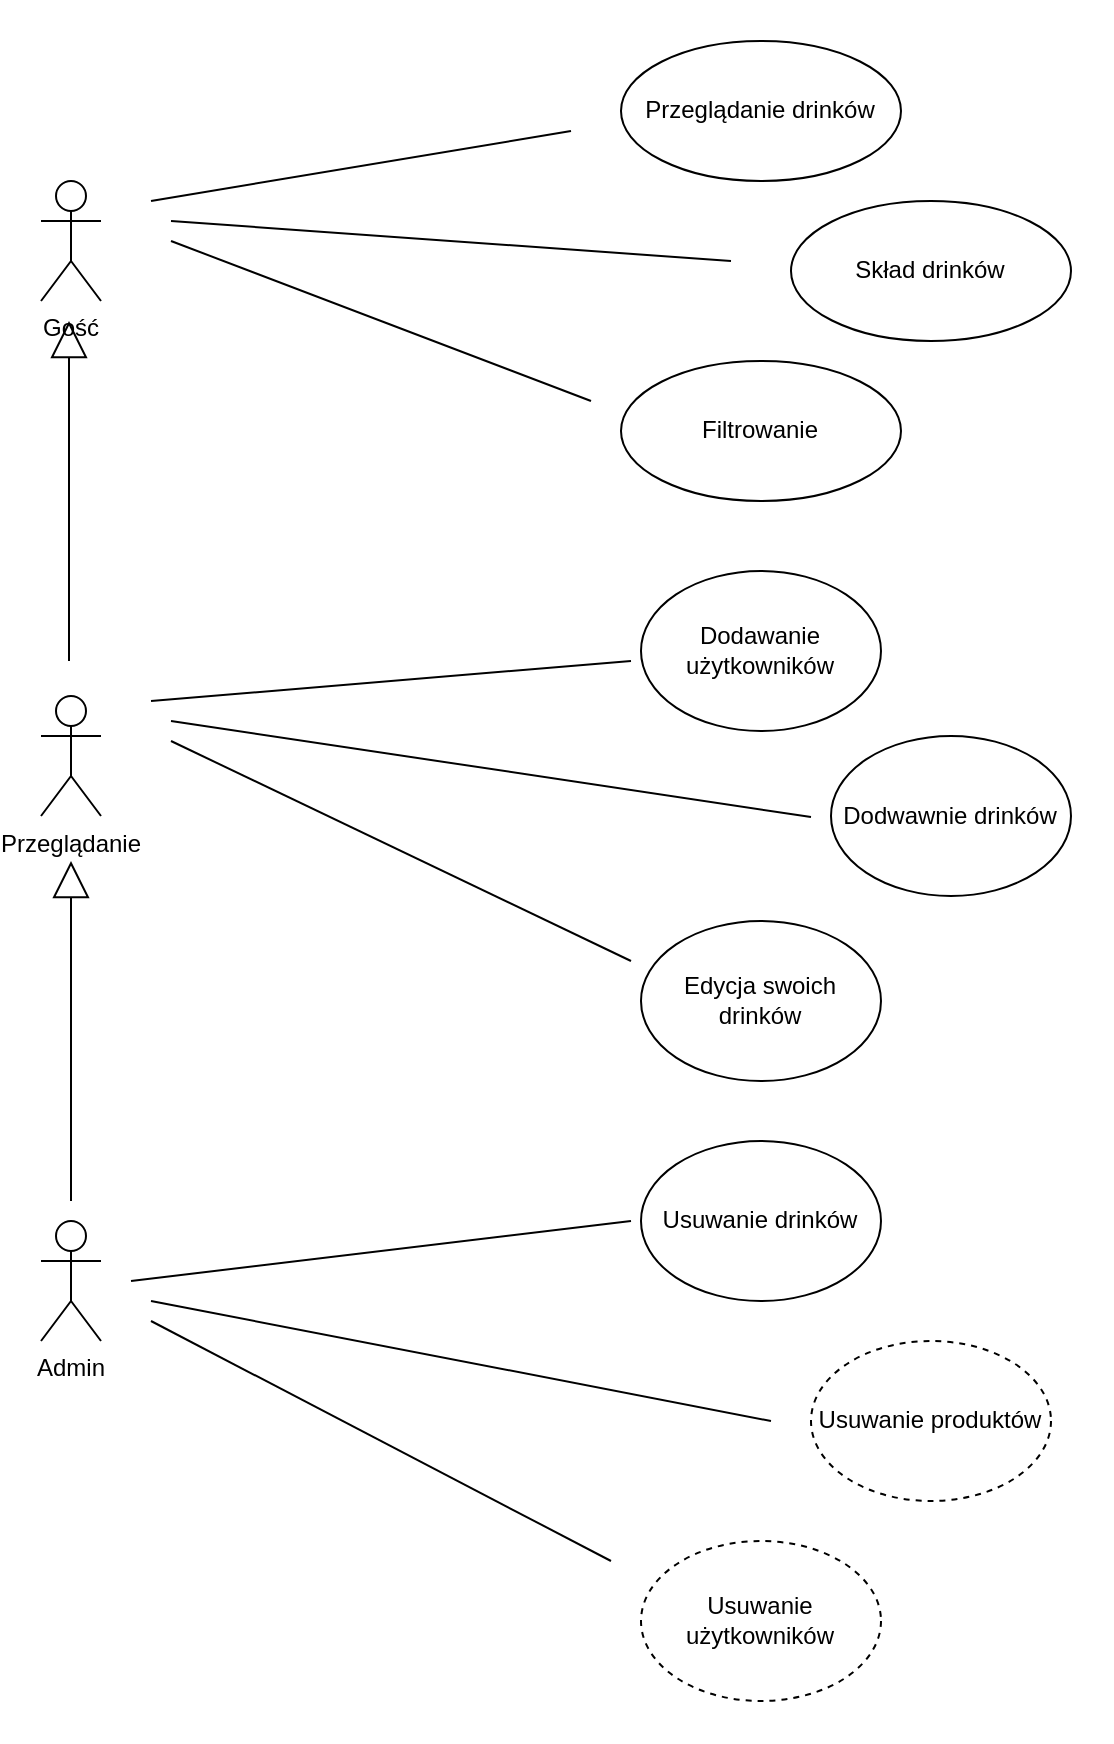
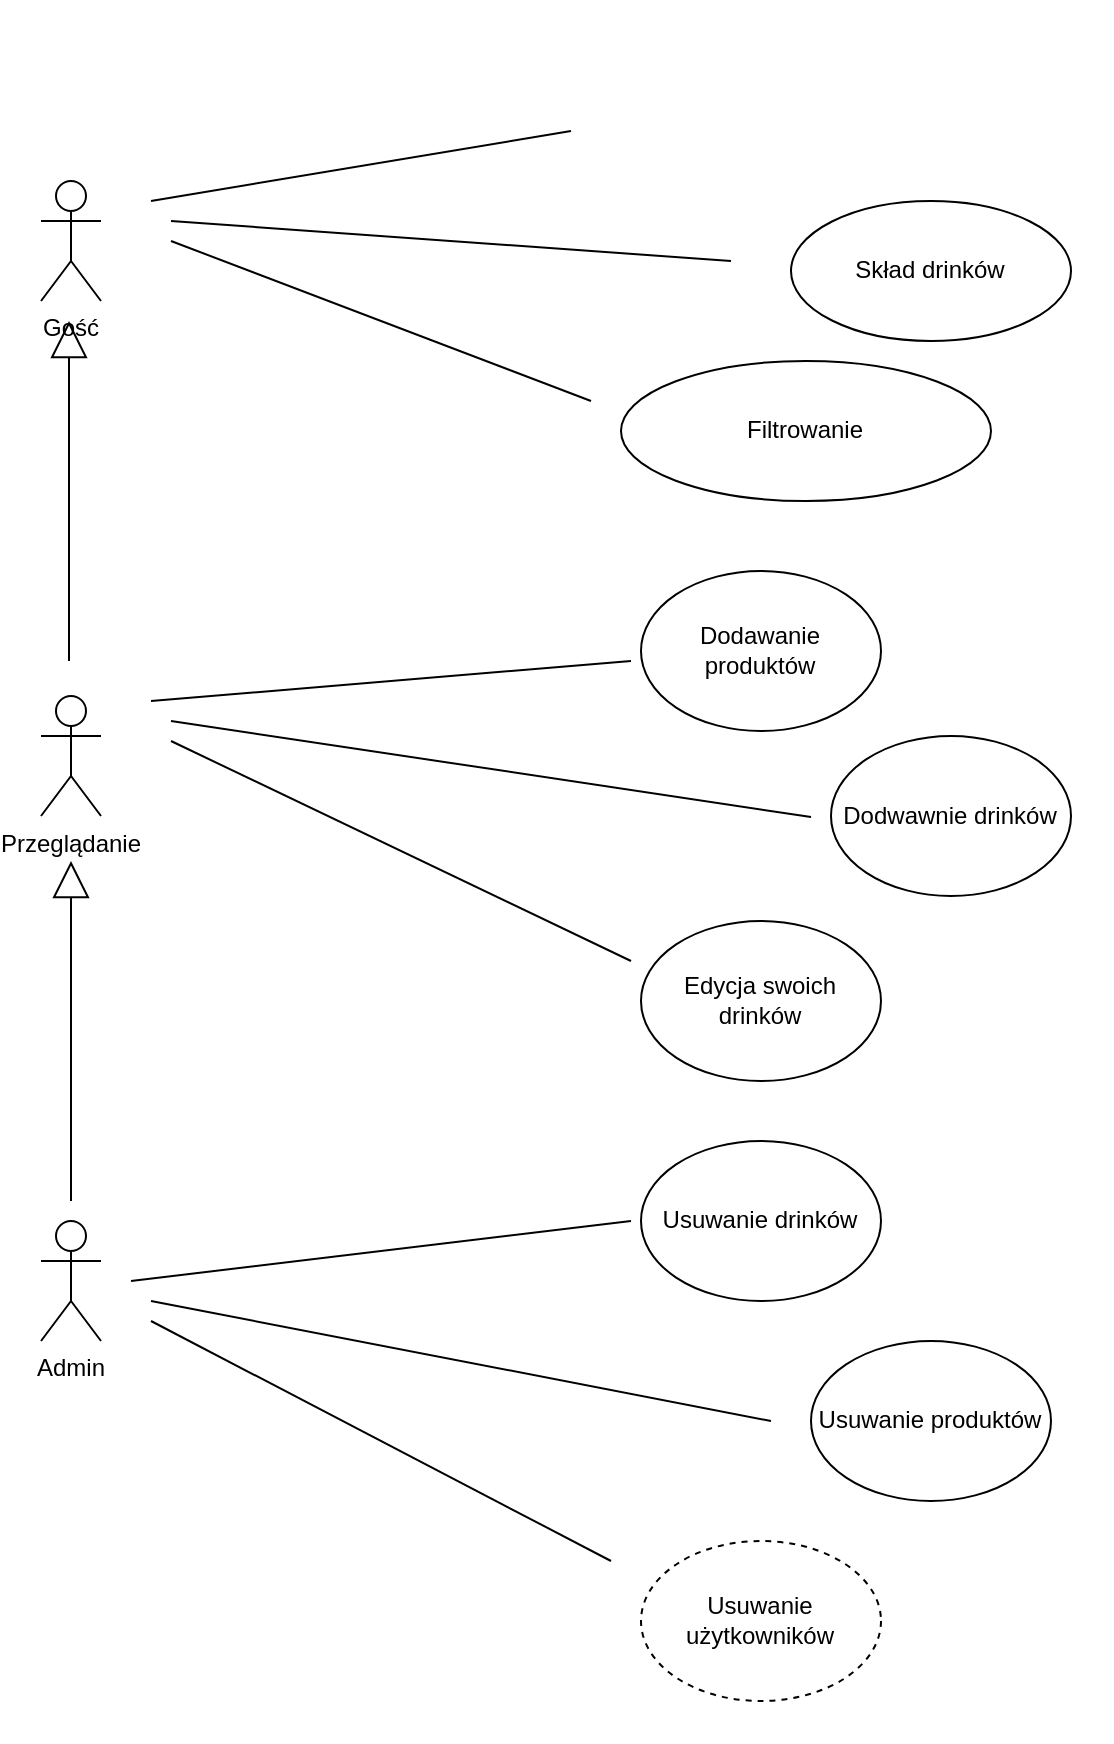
- <mxCell id="5" value="Przeglądanie drinków" style="ellipse;whiteSpace=wrap;html=1;" vertex="1" parent="1"><mxGeometry x="310" y="20" width="140" height="70" as="geometry" /></mxCell>
- <mxCell id="7" value="Filtrowanie" style="ellipse;whiteSpace=wrap;html=1;" vertex="1" parent="1"><mxGeometry x="310" y="180" width="140" height="70" as="geometry" /></mxCell>
+ <mxCell id="7" value="Filtrowanie" style="ellipse;whiteSpace=wrap;html=1;" vertex="1" parent="1"><mxGeometry x="310" y="180" width="185" height="70" as="geometry" /></mxCell>
- <mxCell id="8" value="Dodawanie użytkowników" style="ellipse;whiteSpace=wrap;html=1;" vertex="1" parent="1"><mxGeometry x="320" y="285" width="120" height="80" as="geometry" /></mxCell>
+ <mxCell id="8" value="Dodawanie produktów" style="ellipse;whiteSpace=wrap;html=1;" vertex="1" parent="1"><mxGeometry x="320" y="285" width="120" height="80" as="geometry" /></mxCell>
- <mxCell id="22" value="Usuwanie produktów" style="ellipse;whiteSpace=wrap;html=1;dashed=1;" vertex="1" parent="1"><mxGeometry x="405" y="670" width="120" height="80" as="geometry" /></mxCell>
+ <mxCell id="22" value="Usuwanie produktów" style="ellipse;whiteSpace=wrap;html=1;" vertex="1" parent="1"><mxGeometry x="405" y="670" width="120" height="80" as="geometry" /></mxCell>
